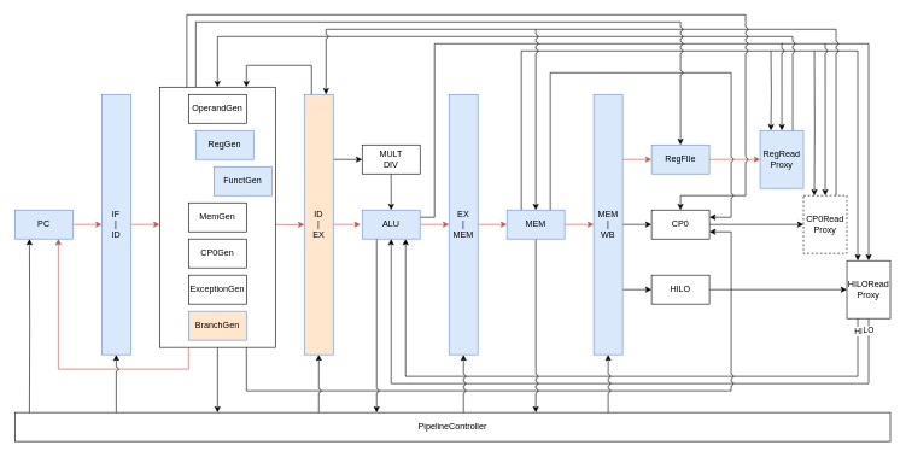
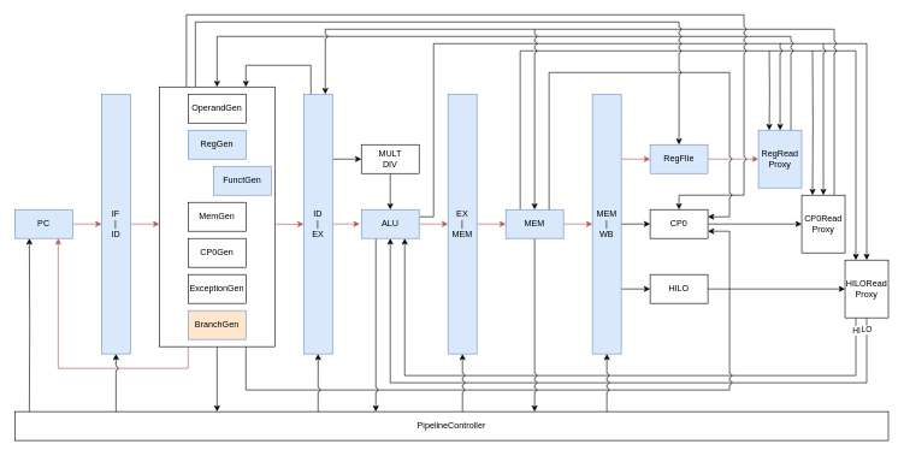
- <mxCell id="67" value="RegGen" style="rounded=0;whiteSpace=wrap;html=1;fillColor=#dae8fc;strokeColor=#6c8ebf;" vertex="1" parent="1"><mxGeometry x="270" y="180" width="80" height="40" as="geometry" /></mxCell>
+ <mxCell id="67" value="RegGen" style="rounded=0;whiteSpace=wrap;html=1;fillColor=#dae8fc;strokeColor=#6c8ebf;" vertex="1" parent="1"><mxGeometry x="260" y="180" width="80" height="40" as="geometry" /></mxCell>
- <mxCell id="25" value="ID&lt;br&gt;|&lt;br&gt;EX" style="rounded=0;whiteSpace=wrap;html=1;fillColor=#ffe6cc;strokeColor=#6c8ebf;" vertex="1" parent="1"><mxGeometry x="420" y="130" width="40" height="360" as="geometry" /></mxCell>
+ <mxCell id="25" value="ID&lt;br&gt;|&lt;br&gt;EX" style="rounded=0;whiteSpace=wrap;html=1;fillColor=#dae8fc;strokeColor=#6c8ebf;" vertex="1" parent="1"><mxGeometry x="420" y="130" width="40" height="360" as="geometry" /></mxCell>
- <mxCell id="53" value="CP0Read&lt;br&gt;Proxy" style="rounded=0;whiteSpace=wrap;html=1;dashed=1;" vertex="1" parent="1"><mxGeometry x="1110" y="270" width="60" height="80" as="geometry" /></mxCell>
+ <mxCell id="53" value="CP0Read&lt;br&gt;Proxy" style="rounded=0;whiteSpace=wrap;html=1;" vertex="1" parent="1"><mxGeometry x="1110" y="270" width="60" height="80" as="geometry" /></mxCell>
